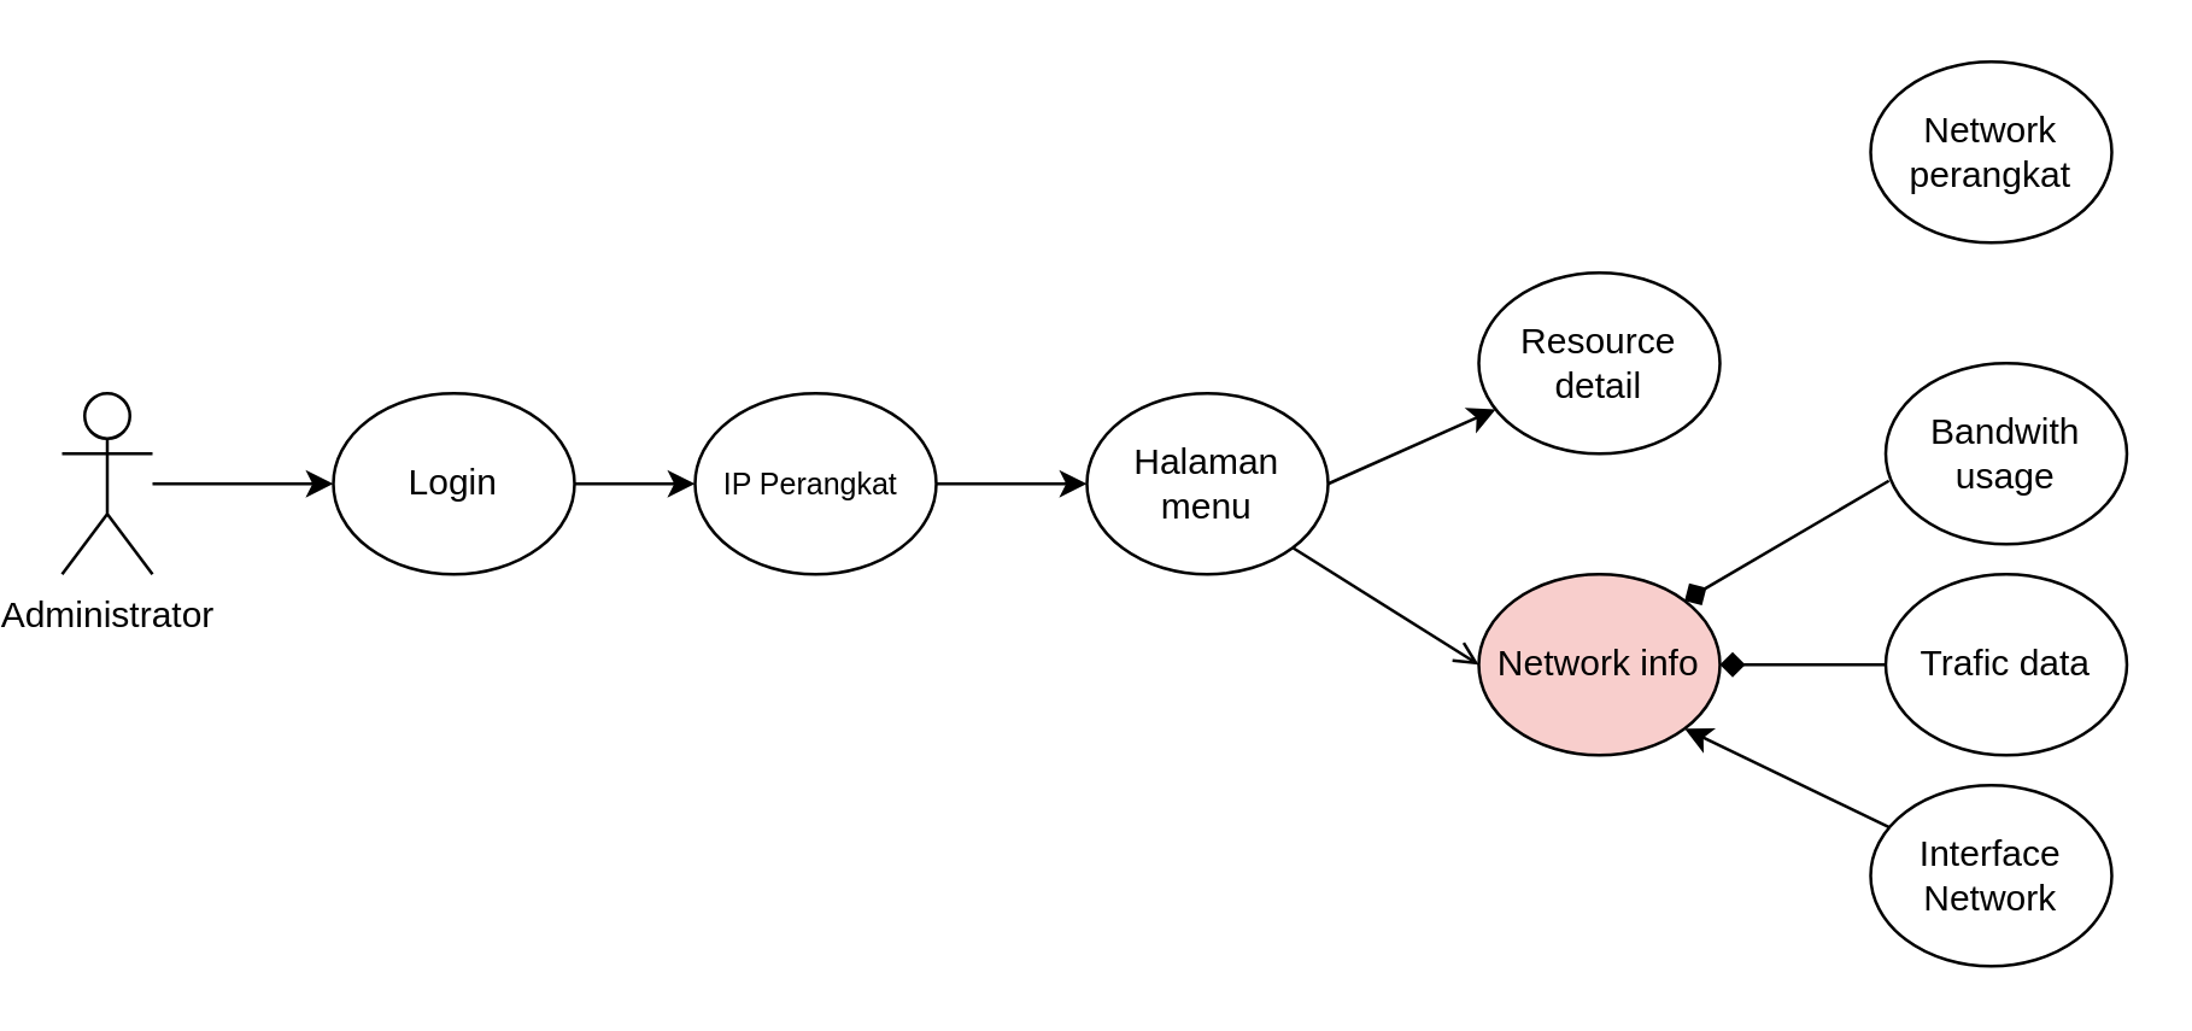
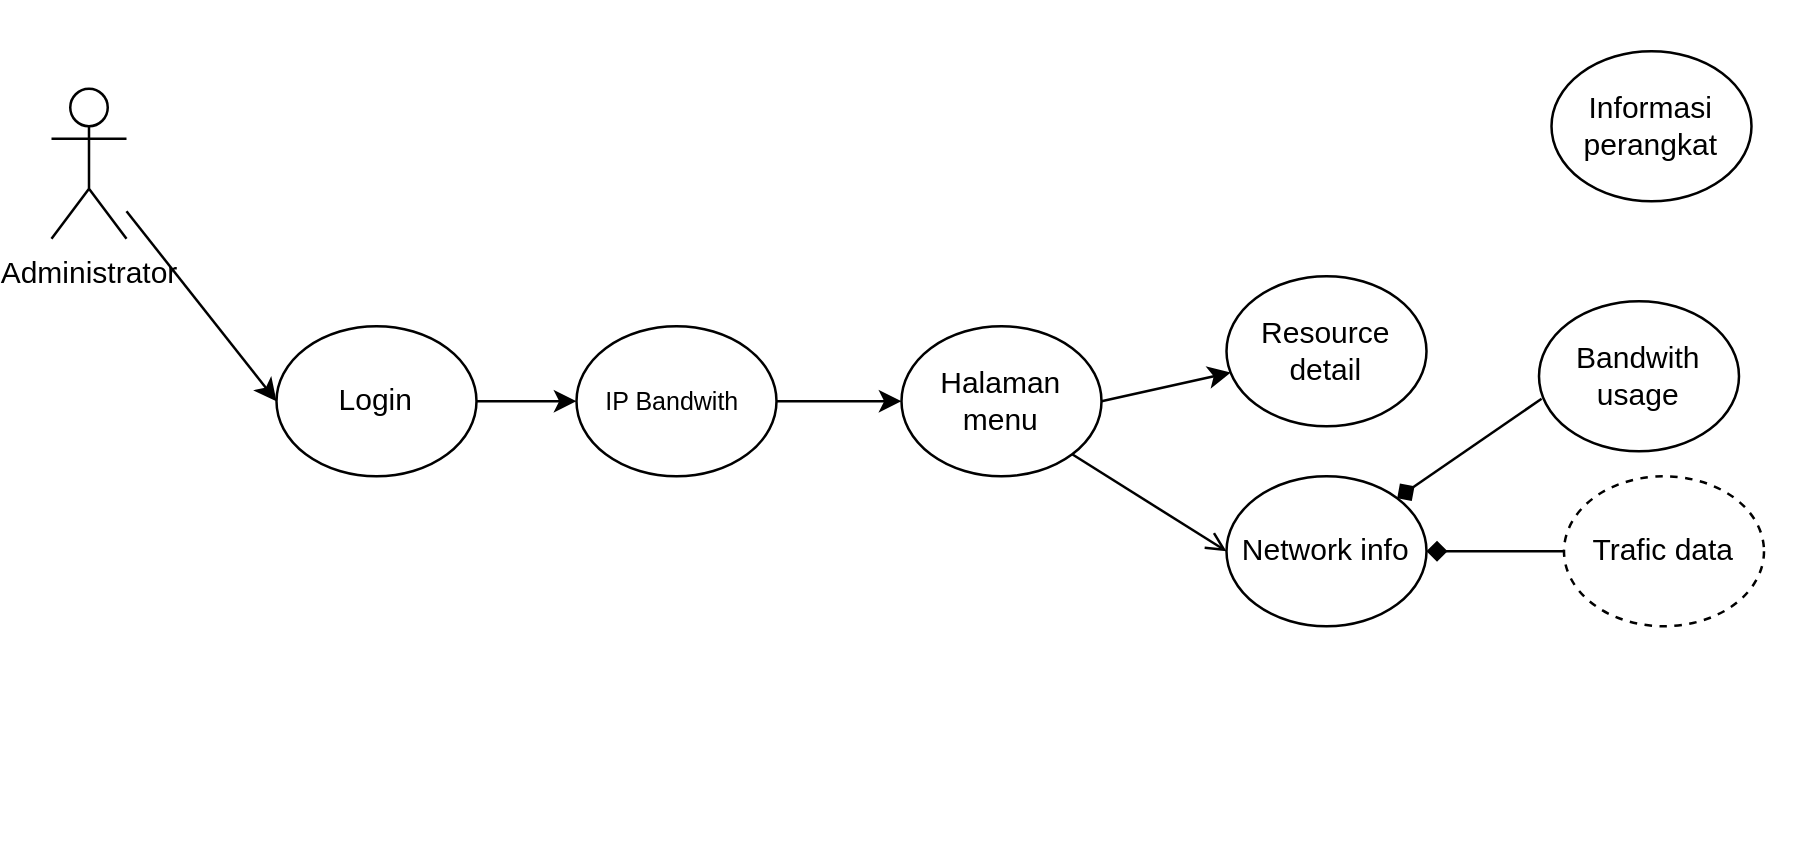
- <mxCell id="8" value="Network perangkat" style="ellipse;whiteSpace=wrap;html=1;" vertex="1" parent="1"><mxGeometry x="620" y="20" width="80" height="60" as="geometry" /></mxCell>
+ <mxCell id="8" value="Informasi perangkat" style="ellipse;whiteSpace=wrap;html=1;" vertex="1" parent="1"><mxGeometry x="620" y="20" width="80" height="60" as="geometry" /></mxCell>
- <mxCell id="4" value="Resource detail" style="ellipse;whiteSpace=wrap;html=1;" vertex="1" parent="1"><mxGeometry x="490" y="90" width="80" height="60" as="geometry" /></mxCell>
+ <mxCell id="4" value="Resource detail" style="ellipse;whiteSpace=wrap;html=1;" vertex="1" parent="1"><mxGeometry x="490" y="110" width="80" height="60" as="geometry" /></mxCell>
- <mxCell id="9" value="Bandwith usage" style="ellipse;whiteSpace=wrap;html=1;" vertex="1" parent="1"><mxGeometry x="625" y="120" width="80" height="60" as="geometry" /></mxCell>
+ <mxCell id="9" value="Bandwith usage" style="ellipse;whiteSpace=wrap;html=1;" vertex="1" parent="1"><mxGeometry x="615" y="120" width="80" height="60" as="geometry" /></mxCell>
- <mxCell id="2" value="Administrator" style="shape=umlActor;verticalLabelPosition=bottom;verticalAlign=top;html=1;outlineConnect=0;" vertex="1" parent="1"><mxGeometry x="20" y="130" width="30" height="60" as="geometry" /></mxCell>
+ <mxCell id="2" value="Administrator" style="shape=umlActor;verticalLabelPosition=bottom;verticalAlign=top;html=1;outlineConnect=0;" vertex="1" parent="1"><mxGeometry x="20" y="35" width="30" height="60" as="geometry" /></mxCell>
- <mxCell id="6" value="IP Perangkat&lt;span style=&quot;white-space: pre; font-size: 10px;&quot;&gt; &lt;/span&gt;" style="ellipse;whiteSpace=wrap;html=1;align=center;fontSize=10;" vertex="1" parent="1"><mxGeometry x="230" y="130" width="80" height="60" as="geometry" /></mxCell>
+ <mxCell id="6" value="IP Bandwith&lt;span style=&quot;white-space: pre; font-size: 10px;&quot;&gt; &lt;/span&gt;" style="ellipse;whiteSpace=wrap;html=1;align=center;fontSize=10;" vertex="1" parent="1"><mxGeometry x="230" y="130" width="80" height="60" as="geometry" /></mxCell>
- <mxCell id="7" value="Network info" style="ellipse;whiteSpace=wrap;html=1;fillColor=#f8cecc;" vertex="1" parent="1"><mxGeometry x="490" y="190" width="80" height="60" as="geometry" /></mxCell>
+ <mxCell id="7" value="Network info" style="ellipse;whiteSpace=wrap;html=1;" vertex="1" parent="1"><mxGeometry x="490" y="190" width="80" height="60" as="geometry" /></mxCell>
- <mxCell id="10" value="Trafic data" style="ellipse;whiteSpace=wrap;html=1;" vertex="1" parent="1"><mxGeometry x="625" y="190" width="80" height="60" as="geometry" /></mxCell>
+ <mxCell id="10" value="Trafic data" style="ellipse;whiteSpace=wrap;html=1;dashed=1;" vertex="1" parent="1"><mxGeometry x="625" y="190" width="80" height="60" as="geometry" /></mxCell>
- <mxCell id="19" value="" style="endArrow=classic;html=1;rounded=0;fontSize=10;entryX=1;entryY=1;entryDx=0;entryDy=0;" edge="1" parent="1" source="11" target="7"><mxGeometry width="50" height="50" relative="1" as="geometry"><mxPoint x="560" y="310" as="sourcePoint" /><mxPoint x="610" y="260" as="targetPoint" /></mxGeometry></mxCell>
- <mxCell id="11" value="Interface Network" style="ellipse;whiteSpace=wrap;html=1;" vertex="1" parent="1"><mxGeometry x="620" y="260" width="80" height="60" as="geometry" /></mxCell>
